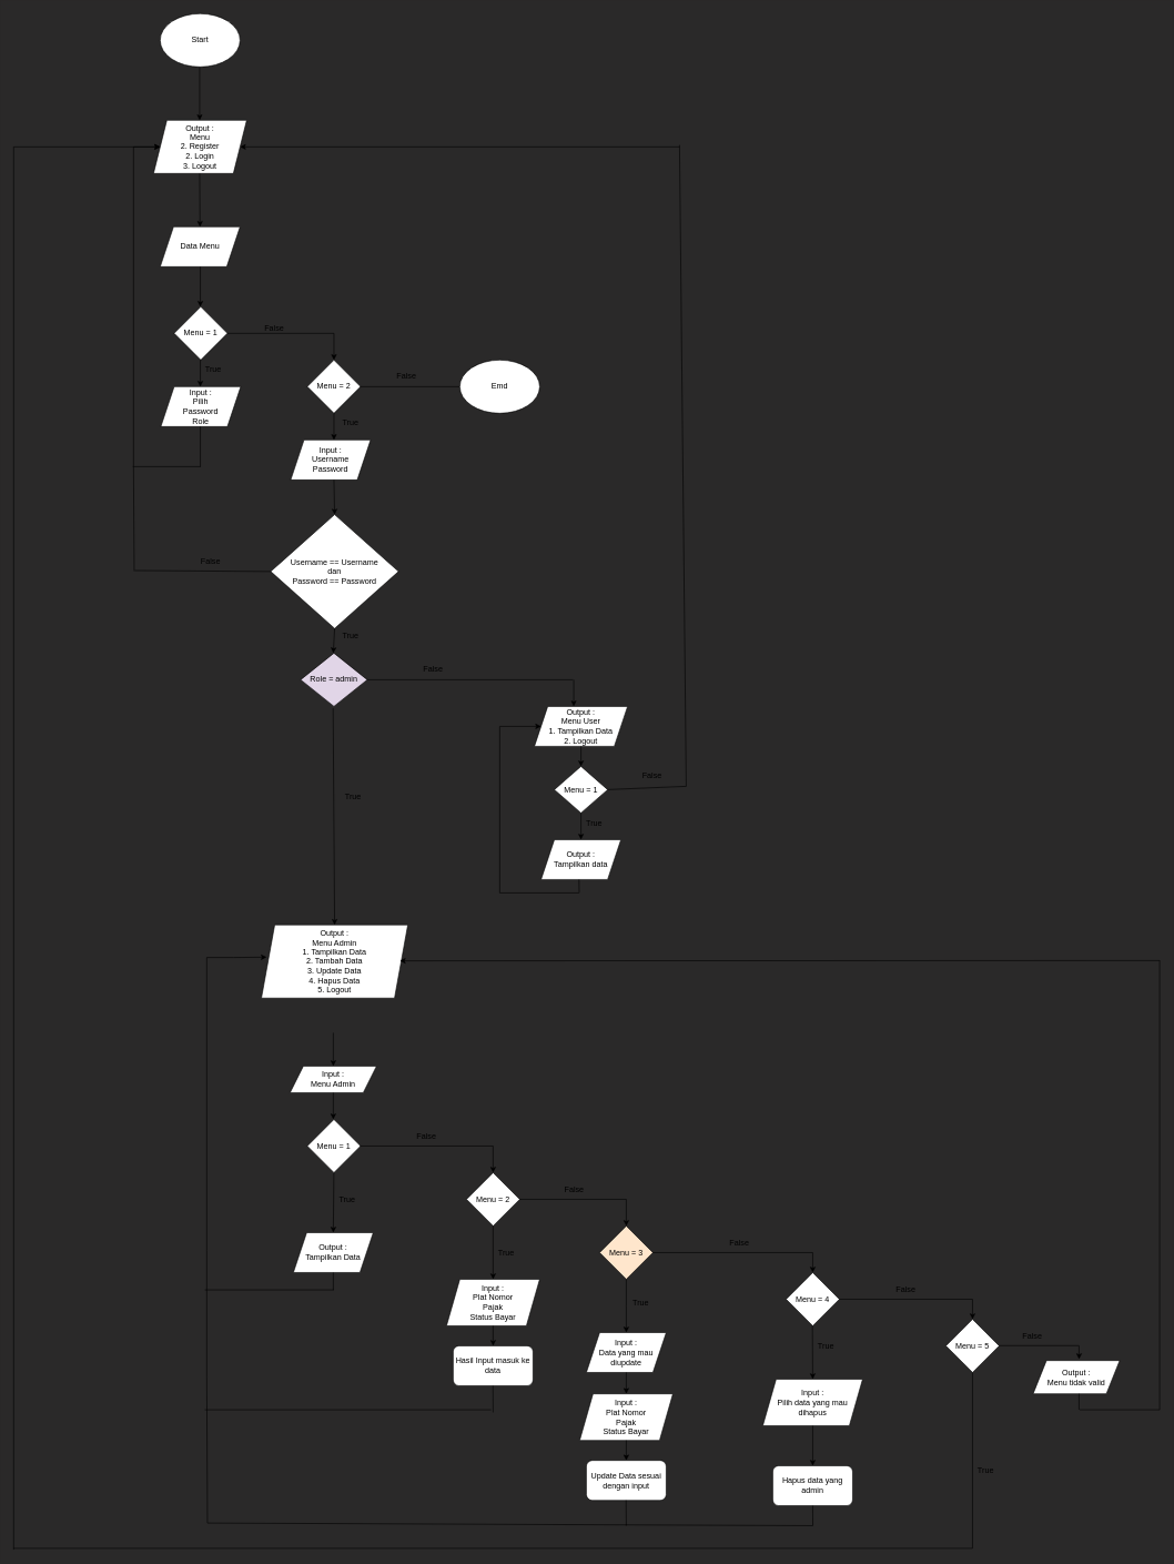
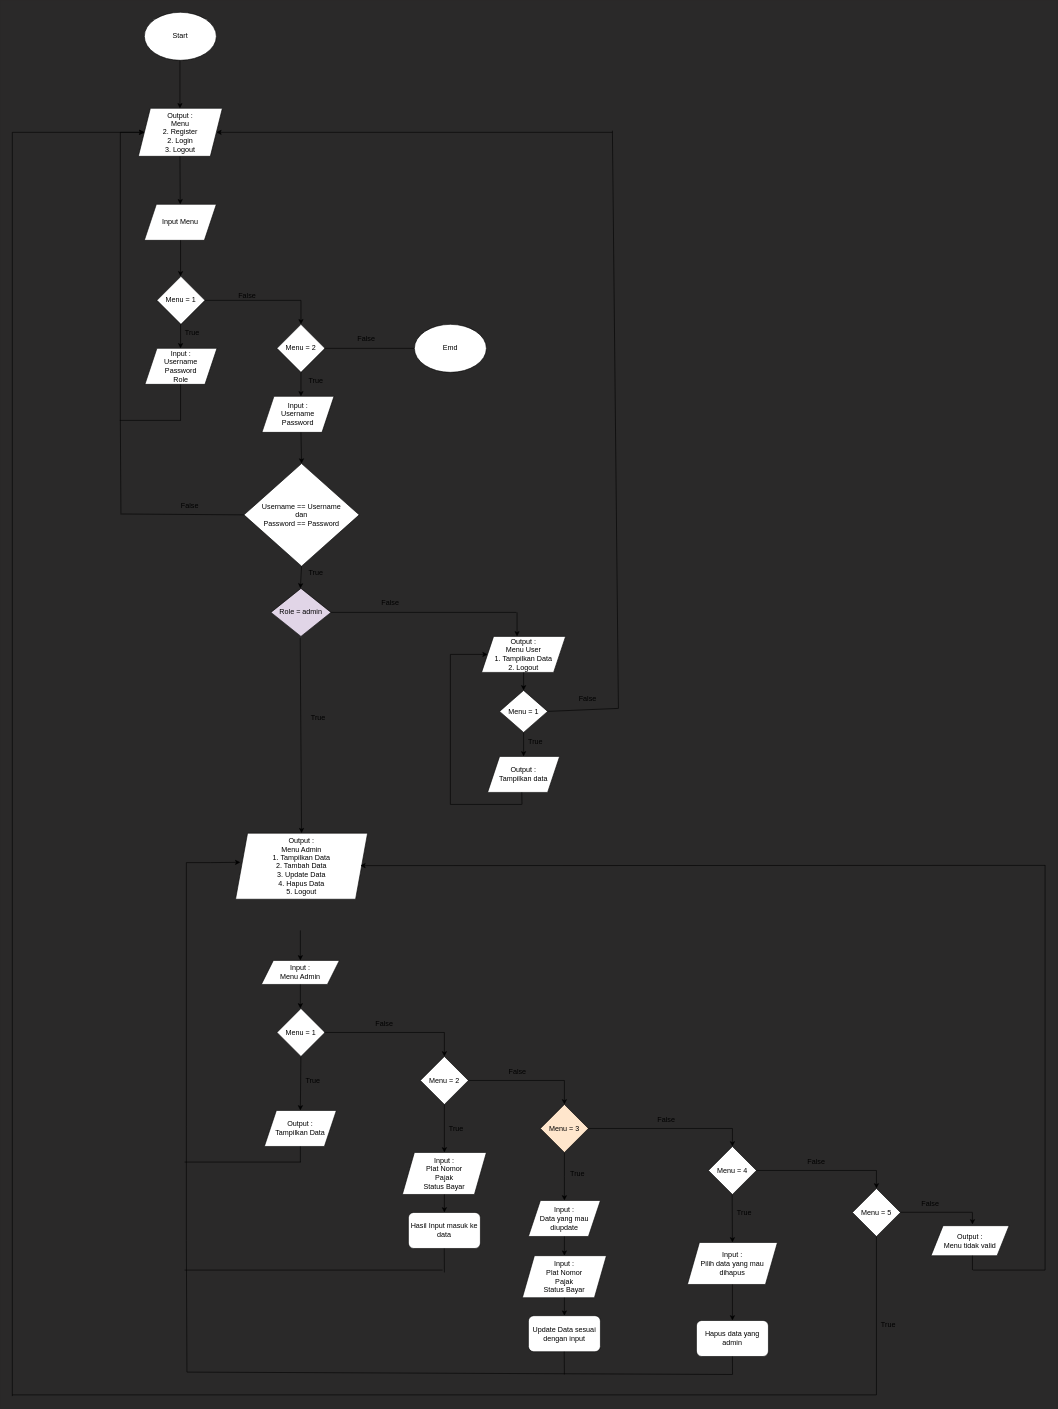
- <mxCell id="6" value="Data Menu" style="shape=parallelogram;perimeter=parallelogramPerimeter;whiteSpace=wrap;html=1;fixedSize=1;labelBackgroundColor=none;" parent="1" vertex="1"><mxGeometry x="240" y="340" width="120" height="60" as="geometry" /></mxCell>
+ <mxCell id="6" value="Input Menu" style="shape=parallelogram;perimeter=parallelogramPerimeter;whiteSpace=wrap;html=1;fixedSize=1;labelBackgroundColor=none;" parent="1" vertex="1"><mxGeometry x="240" y="340" width="120" height="60" as="geometry" /></mxCell>
- <mxCell id="10" value="Input :&lt;div&gt;Pilih&lt;/div&gt;&lt;div&gt;Password&lt;/div&gt;&lt;div&gt;Role&lt;/div&gt;" style="shape=parallelogram;perimeter=parallelogramPerimeter;whiteSpace=wrap;html=1;fixedSize=1;labelBackgroundColor=none;" parent="1" vertex="1"><mxGeometry x="241" y="580" width="120" height="60" as="geometry" /></mxCell>
+ <mxCell id="10" value="Input :&lt;div&gt;Username&lt;/div&gt;&lt;div&gt;Password&lt;/div&gt;&lt;div&gt;Role&lt;/div&gt;" style="shape=parallelogram;perimeter=parallelogramPerimeter;whiteSpace=wrap;html=1;fixedSize=1;labelBackgroundColor=none;" parent="1" vertex="1"><mxGeometry x="241" y="580" width="120" height="60" as="geometry" /></mxCell>
